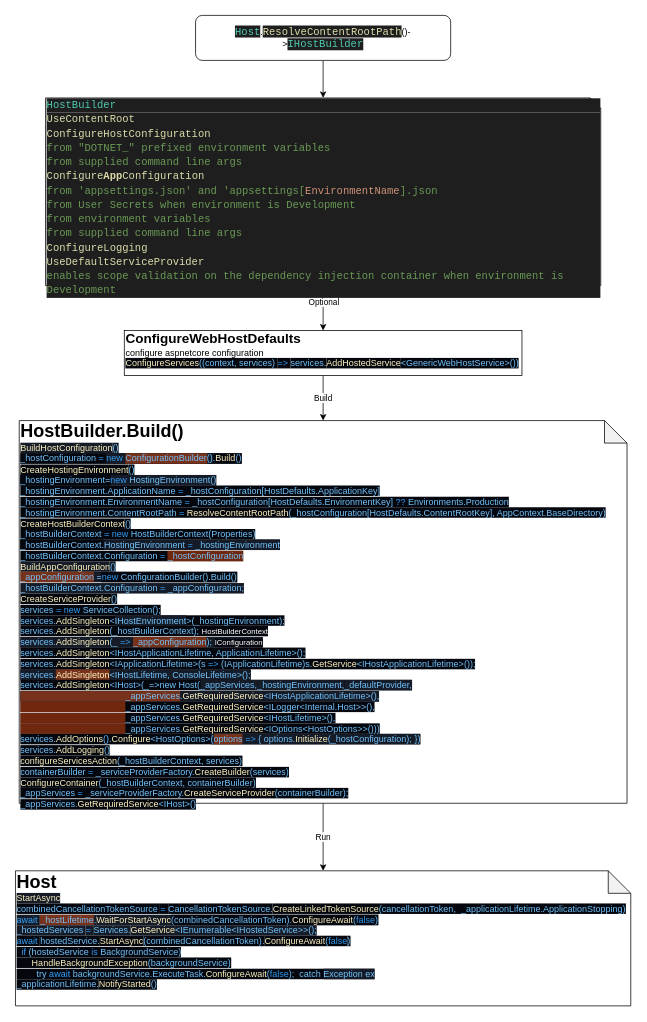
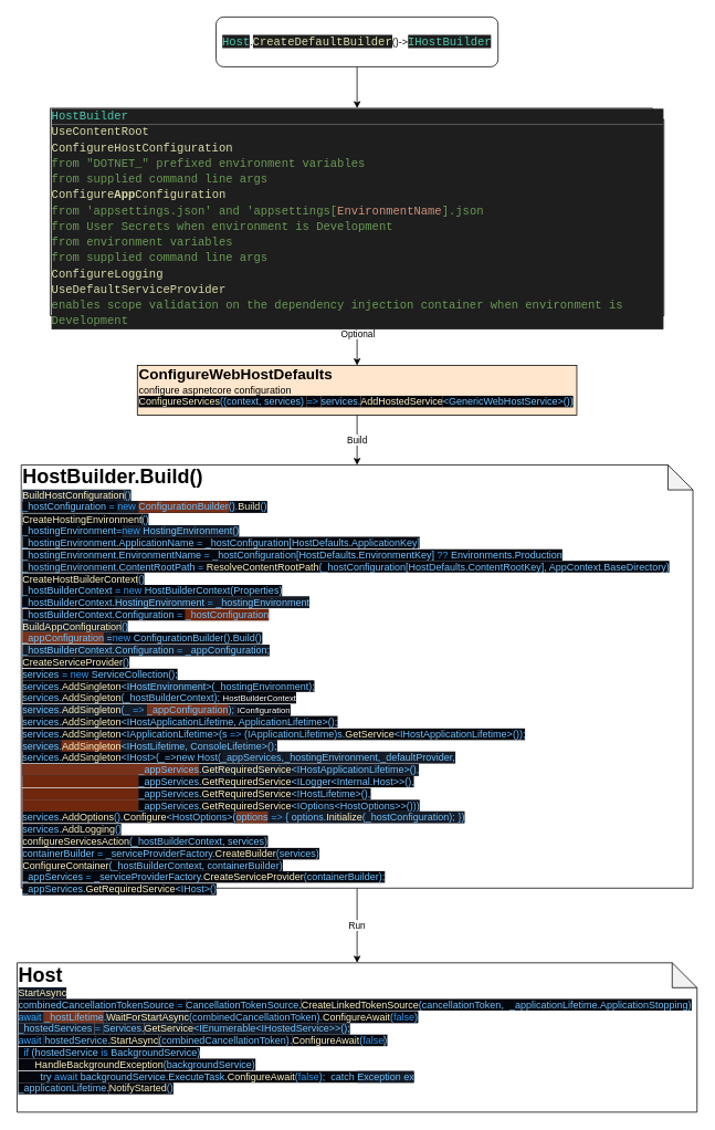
- <mxCell id="3" value="&lt;span style=&quot;color: rgb(78 , 201 , 176) ; background-color: rgb(30 , 30 , 30) ; font-family: &amp;#34;consolas&amp;#34; , &amp;#34;courier new&amp;#34; , monospace ; font-size: 14px&quot;&gt;Host&lt;/span&gt;&lt;span style=&quot;background-color: rgb(248 , 249 , 250)&quot;&gt;.&lt;/span&gt;&lt;span style=&quot;color: rgb(220 , 220 , 170) ; background-color: rgb(30 , 30 , 30) ; font-family: &amp;#34;consolas&amp;#34; , &amp;#34;courier new&amp;#34; , monospace ; font-size: 14px&quot;&gt;ResolveContentRootPath&lt;/span&gt;()-&amp;gt;&lt;span style=&quot;color: rgb(78 , 201 , 176) ; background-color: rgb(30 , 30 , 30) ; font-family: &amp;#34;consolas&amp;#34; , &amp;#34;courier new&amp;#34; , monospace ; font-size: 14px&quot;&gt;IHostBuilder&lt;/span&gt;" style="rounded=1;whiteSpace=wrap;html=1;" vertex="1" parent="1"><mxGeometry x="260" y="20" width="340" height="60" as="geometry" /></mxCell>
+ <mxCell id="3" value="&lt;span style=&quot;color: rgb(78 , 201 , 176) ; background-color: rgb(30 , 30 , 30) ; font-family: &amp;#34;consolas&amp;#34; , &amp;#34;courier new&amp;#34; , monospace ; font-size: 14px&quot;&gt;Host&lt;/span&gt;&lt;span style=&quot;background-color: rgb(248 , 249 , 250)&quot;&gt;.&lt;/span&gt;&lt;span style=&quot;color: rgb(220 , 220 , 170) ; background-color: rgb(30 , 30 , 30) ; font-family: &amp;#34;consolas&amp;#34; , &amp;#34;courier new&amp;#34; , monospace ; font-size: 14px&quot;&gt;CreateDefaultBuilder&lt;/span&gt;()-&amp;gt;&lt;span style=&quot;color: rgb(78 , 201 , 176) ; background-color: rgb(30 , 30 , 30) ; font-family: &amp;#34;consolas&amp;#34; , &amp;#34;courier new&amp;#34; , monospace ; font-size: 14px&quot;&gt;IHostBuilder&lt;/span&gt;" style="rounded=1;whiteSpace=wrap;html=1;" vertex="1" parent="1"><mxGeometry x="260" y="20" width="340" height="60" as="geometry" /></mxCell>
- <mxCell id="8" value="&lt;font&gt;&lt;span style=&quot;font-size: 18px&quot;&gt;&lt;b&gt;ConfigureWebHostDefaults&lt;/b&gt;&lt;/span&gt;&lt;br&gt;configure aspnetcore configuration&lt;br&gt;&lt;span style=&quot;box-sizing: border-box ; font-family: , &amp;#34;consolas&amp;#34; , &amp;#34;menlo&amp;#34; , &amp;#34;dejavu sans mono&amp;#34; , monospace ; background-color: rgb(4 , 7 , 14) ; color: rgb(255 , 243 , 191)&quot;&gt;&lt;span class=&quot;&quot; style=&quot;box-sizing: border-box&quot;&gt;ConfigureServices&lt;/span&gt;&lt;/span&gt;&lt;span style=&quot;box-sizing: border-box ; font-family: , &amp;#34;consolas&amp;#34; , &amp;#34;menlo&amp;#34; , &amp;#34;dejavu sans mono&amp;#34; , monospace ; background-color: rgb(4 , 7 , 14) ; color: rgb(114 , 195 , 252)&quot;&gt;&lt;span style=&quot;box-sizing: border-box&quot;&gt;(&lt;/span&gt;&lt;span style=&quot;box-sizing: border-box&quot;&gt;&lt;span style=&quot;box-sizing: border-box&quot;&gt;(&lt;/span&gt;&lt;/span&gt;&lt;span style=&quot;box-sizing: border-box&quot;&gt;&lt;span style=&quot;box-sizing: border-box&quot;&gt;context&lt;/span&gt;&lt;/span&gt;&lt;span style=&quot;box-sizing: border-box&quot;&gt;&lt;span style=&quot;box-sizing: border-box&quot;&gt;,&lt;/span&gt;&lt;/span&gt;&lt;span style=&quot;box-sizing: border-box&quot;&gt; &lt;/span&gt;&lt;span style=&quot;box-sizing: border-box&quot;&gt;&lt;span style=&quot;box-sizing: border-box&quot;&gt;services&lt;/span&gt;&lt;/span&gt;&lt;span style=&quot;box-sizing: border-box&quot;&gt;&lt;span style=&quot;box-sizing: border-box&quot;&gt;)&lt;/span&gt;&lt;/span&gt;&lt;span style=&quot;box-sizing: border-box&quot;&gt; &lt;/span&gt;&lt;/span&gt;&lt;span style=&quot;box-sizing: border-box ; font-family: , &amp;#34;consolas&amp;#34; , &amp;#34;menlo&amp;#34; , &amp;#34;dejavu sans mono&amp;#34; , monospace ; background-color: rgb(4 , 7 , 14) ; color: rgb(50 , 154 , 240)&quot;&gt;&lt;span style=&quot;box-sizing: border-box&quot;&gt;=&lt;/span&gt;&lt;span style=&quot;box-sizing: border-box&quot;&gt;&lt;span style=&quot;box-sizing: border-box&quot;&gt;&amp;gt;&lt;/span&gt;&lt;/span&gt;&lt;span style=&quot;box-sizing: border-box&quot;&gt; &lt;/span&gt;&lt;/span&gt;&lt;span style=&quot;box-sizing: border-box ; font-family: , &amp;#34;consolas&amp;#34; , &amp;#34;menlo&amp;#34; , &amp;#34;dejavu sans mono&amp;#34; , monospace ; background-color: rgb(4 , 7 , 14) ; color: rgb(114 , 195 , 252)&quot;&gt;&lt;span style=&quot;box-sizing: border-box&quot;&gt;services&lt;/span&gt;&lt;span style=&quot;box-sizing: border-box&quot;&gt;&lt;span style=&quot;box-sizing: border-box&quot;&gt;.&lt;/span&gt;&lt;/span&gt;&lt;/span&gt;&lt;span style=&quot;box-sizing: border-box ; font-family: , &amp;#34;consolas&amp;#34; , &amp;#34;menlo&amp;#34; , &amp;#34;dejavu sans mono&amp;#34; , monospace ; background-color: rgb(4 , 7 , 14) ; color: rgb(255 , 243 , 191)&quot;&gt;&lt;span style=&quot;box-sizing: border-box&quot;&gt;AddHostedService&lt;/span&gt;&lt;/span&gt;&lt;span style=&quot;box-sizing: border-box ; font-family: , &amp;#34;consolas&amp;#34; , &amp;#34;menlo&amp;#34; , &amp;#34;dejavu sans mono&amp;#34; , monospace ; background-color: rgb(4 , 7 , 14) ; color: rgb(114 , 195 , 252)&quot;&gt;&lt;span style=&quot;box-sizing: border-box&quot;&gt;&amp;lt;&lt;/span&gt;&lt;span style=&quot;box-sizing: border-box&quot;&gt;&lt;span style=&quot;box-sizing: border-box&quot;&gt;GenericWebHostService&lt;/span&gt;&lt;/span&gt;&lt;span style=&quot;box-sizing: border-box&quot;&gt;&lt;span style=&quot;box-sizing: border-box&quot;&gt;&amp;gt;&lt;/span&gt;&lt;/span&gt;&lt;span style=&quot;box-sizing: border-box&quot;&gt;&lt;span style=&quot;box-sizing: border-box&quot;&gt;(&lt;/span&gt;&lt;/span&gt;&lt;span style=&quot;box-sizing: border-box&quot;&gt;&lt;span style=&quot;box-sizing: border-box&quot;&gt;)&lt;/span&gt;&lt;/span&gt;&lt;span style=&quot;box-sizing: border-box&quot;&gt;&lt;span style=&quot;box-sizing: border-box&quot;&gt;)&lt;/span&gt;&lt;/span&gt;&lt;/span&gt;&lt;br&gt;&lt;/font&gt;" style="whiteSpace=wrap;html=1;align=left;verticalAlign=top;spacingTop=-6;" vertex="1" parent="1"><mxGeometry x="165" y="440" width="530" height="60" as="geometry" /></mxCell>
+ <mxCell id="8" value="&lt;font&gt;&lt;span style=&quot;font-size: 18px&quot;&gt;&lt;b&gt;ConfigureWebHostDefaults&lt;/b&gt;&lt;/span&gt;&lt;br&gt;configure aspnetcore configuration&lt;br&gt;&lt;span style=&quot;box-sizing: border-box ; font-family: , &amp;#34;consolas&amp;#34; , &amp;#34;menlo&amp;#34; , &amp;#34;dejavu sans mono&amp;#34; , monospace ; background-color: rgb(4 , 7 , 14) ; color: rgb(255 , 243 , 191)&quot;&gt;&lt;span class=&quot;&quot; style=&quot;box-sizing: border-box&quot;&gt;ConfigureServices&lt;/span&gt;&lt;/span&gt;&lt;span style=&quot;box-sizing: border-box ; font-family: , &amp;#34;consolas&amp;#34; , &amp;#34;menlo&amp;#34; , &amp;#34;dejavu sans mono&amp;#34; , monospace ; background-color: rgb(4 , 7 , 14) ; color: rgb(114 , 195 , 252)&quot;&gt;&lt;span style=&quot;box-sizing: border-box&quot;&gt;(&lt;/span&gt;&lt;span style=&quot;box-sizing: border-box&quot;&gt;&lt;span style=&quot;box-sizing: border-box&quot;&gt;(&lt;/span&gt;&lt;/span&gt;&lt;span style=&quot;box-sizing: border-box&quot;&gt;&lt;span style=&quot;box-sizing: border-box&quot;&gt;context&lt;/span&gt;&lt;/span&gt;&lt;span style=&quot;box-sizing: border-box&quot;&gt;&lt;span style=&quot;box-sizing: border-box&quot;&gt;,&lt;/span&gt;&lt;/span&gt;&lt;span style=&quot;box-sizing: border-box&quot;&gt; &lt;/span&gt;&lt;span style=&quot;box-sizing: border-box&quot;&gt;&lt;span style=&quot;box-sizing: border-box&quot;&gt;services&lt;/span&gt;&lt;/span&gt;&lt;span style=&quot;box-sizing: border-box&quot;&gt;&lt;span style=&quot;box-sizing: border-box&quot;&gt;)&lt;/span&gt;&lt;/span&gt;&lt;span style=&quot;box-sizing: border-box&quot;&gt; &lt;/span&gt;&lt;/span&gt;&lt;span style=&quot;box-sizing: border-box ; font-family: , &amp;#34;consolas&amp;#34; , &amp;#34;menlo&amp;#34; , &amp;#34;dejavu sans mono&amp;#34; , monospace ; background-color: rgb(4 , 7 , 14) ; color: rgb(50 , 154 , 240)&quot;&gt;&lt;span style=&quot;box-sizing: border-box&quot;&gt;=&lt;/span&gt;&lt;span style=&quot;box-sizing: border-box&quot;&gt;&lt;span style=&quot;box-sizing: border-box&quot;&gt;&amp;gt;&lt;/span&gt;&lt;/span&gt;&lt;span style=&quot;box-sizing: border-box&quot;&gt; &lt;/span&gt;&lt;/span&gt;&lt;span style=&quot;box-sizing: border-box ; font-family: , &amp;#34;consolas&amp;#34; , &amp;#34;menlo&amp;#34; , &amp;#34;dejavu sans mono&amp;#34; , monospace ; background-color: rgb(4 , 7 , 14) ; color: rgb(114 , 195 , 252)&quot;&gt;&lt;span style=&quot;box-sizing: border-box&quot;&gt;services&lt;/span&gt;&lt;span style=&quot;box-sizing: border-box&quot;&gt;&lt;span style=&quot;box-sizing: border-box&quot;&gt;.&lt;/span&gt;&lt;/span&gt;&lt;/span&gt;&lt;span style=&quot;box-sizing: border-box ; font-family: , &amp;#34;consolas&amp;#34; , &amp;#34;menlo&amp;#34; , &amp;#34;dejavu sans mono&amp;#34; , monospace ; background-color: rgb(4 , 7 , 14) ; color: rgb(255 , 243 , 191)&quot;&gt;&lt;span style=&quot;box-sizing: border-box&quot;&gt;AddHostedService&lt;/span&gt;&lt;/span&gt;&lt;span style=&quot;box-sizing: border-box ; font-family: , &amp;#34;consolas&amp;#34; , &amp;#34;menlo&amp;#34; , &amp;#34;dejavu sans mono&amp;#34; , monospace ; background-color: rgb(4 , 7 , 14) ; color: rgb(114 , 195 , 252)&quot;&gt;&lt;span style=&quot;box-sizing: border-box&quot;&gt;&amp;lt;&lt;/span&gt;&lt;span style=&quot;box-sizing: border-box&quot;&gt;&lt;span style=&quot;box-sizing: border-box&quot;&gt;GenericWebHostService&lt;/span&gt;&lt;/span&gt;&lt;span style=&quot;box-sizing: border-box&quot;&gt;&lt;span style=&quot;box-sizing: border-box&quot;&gt;&amp;gt;&lt;/span&gt;&lt;/span&gt;&lt;span style=&quot;box-sizing: border-box&quot;&gt;&lt;span style=&quot;box-sizing: border-box&quot;&gt;(&lt;/span&gt;&lt;/span&gt;&lt;span style=&quot;box-sizing: border-box&quot;&gt;&lt;span style=&quot;box-sizing: border-box&quot;&gt;)&lt;/span&gt;&lt;/span&gt;&lt;span style=&quot;box-sizing: border-box&quot;&gt;&lt;span style=&quot;box-sizing: border-box&quot;&gt;)&lt;/span&gt;&lt;/span&gt;&lt;/span&gt;&lt;br&gt;&lt;/font&gt;" style="whiteSpace=wrap;html=1;align=left;verticalAlign=top;spacingTop=-6;fillColor=#ffe6cc;" vertex="1" parent="1"><mxGeometry x="165" y="440" width="530" height="60" as="geometry" /></mxCell>
